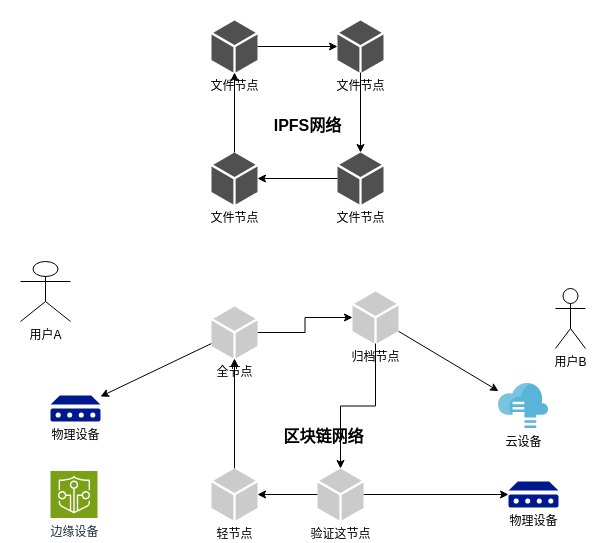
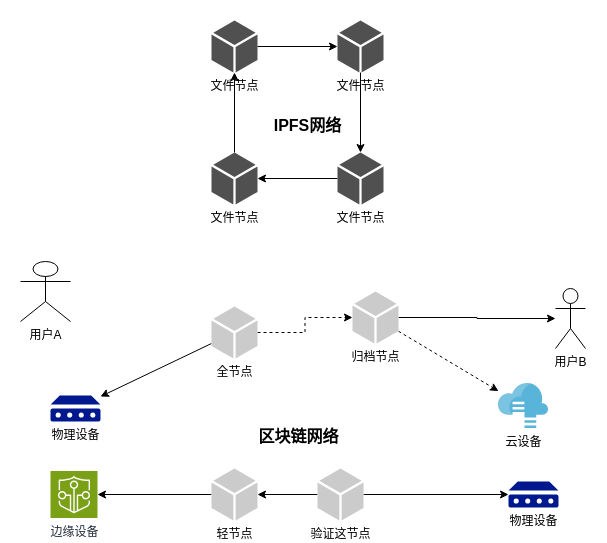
- <mxCell id="13" value="" style="edgeStyle=orthogonalEdgeStyle;rounded=0;orthogonalLoop=1;jettySize=auto;html=1;" edge="1" parent="1" source="15" target="18"><mxGeometry relative="1" as="geometry" /></mxCell>
+ <mxCell id="13" value="" style="edgeStyle=orthogonalEdgeStyle;rounded=0;orthogonalLoop=1;jettySize=auto;html=1;dashed=1;" edge="1" parent="1" source="15" target="18"><mxGeometry relative="1" as="geometry" /></mxCell>
- <mxCell id="17" value="" style="rounded=0;orthogonalLoop=1;jettySize=auto;html=1;" edge="1" parent="1" source="18" target="25"><mxGeometry relative="1" as="geometry" /></mxCell>
+ <mxCell id="17" value="" style="rounded=0;orthogonalLoop=1;jettySize=auto;html=1;dashed=1;" edge="1" parent="1" source="18" target="25"><mxGeometry relative="1" as="geometry" /></mxCell>
- <mxCell id="16" value="" style="edgeStyle=orthogonalEdgeStyle;rounded=0;orthogonalLoop=1;jettySize=auto;html=1;" edge="1" parent="1" source="18" target="21"><mxGeometry relative="1" as="geometry" /></mxCell>
+ <mxCell id="16" value="" style="edgeStyle=orthogonalEdgeStyle;rounded=0;orthogonalLoop=1;jettySize=auto;html=1;" edge="1" parent="1" source="18" target="3"><mxGeometry relative="1" as="geometry" /></mxCell>
- <mxCell id="22" value="" style="edgeStyle=orthogonalEdgeStyle;rounded=0;orthogonalLoop=1;jettySize=auto;html=1;" edge="1" parent="1" source="23" target="15"><mxGeometry relative="1" as="geometry" /></mxCell>
+ <mxCell id="22" value="" style="edgeStyle=orthogonalEdgeStyle;rounded=0;orthogonalLoop=1;jettySize=auto;html=1;" edge="1" parent="1" source="23" target="27"><mxGeometry relative="1" as="geometry" /></mxCell>
- <mxCell id="24" value="区块链网络" style="text;html=1;align=center;verticalAlign=middle;resizable=0;points=[];autosize=1;strokeColor=none;fillColor=none;fontStyle=1;fontSize=16;" vertex="1" parent="1"><mxGeometry x="268" y="421" width="110" height="30" as="geometry" /></mxCell>
+ <mxCell id="24" value="区块链网络" style="text;html=1;align=center;verticalAlign=middle;resizable=0;points=[];autosize=1;strokeColor=none;fillColor=none;fontStyle=1;fontSize=16;" vertex="1" parent="1"><mxGeometry x="243" y="421" width="110" height="30" as="geometry" /></mxCell>
